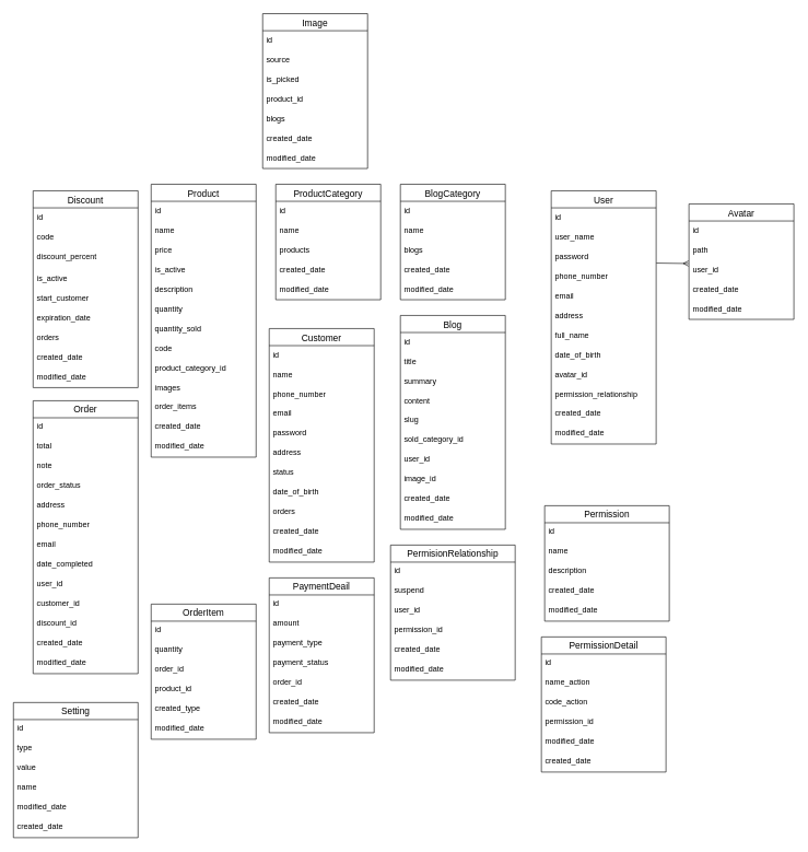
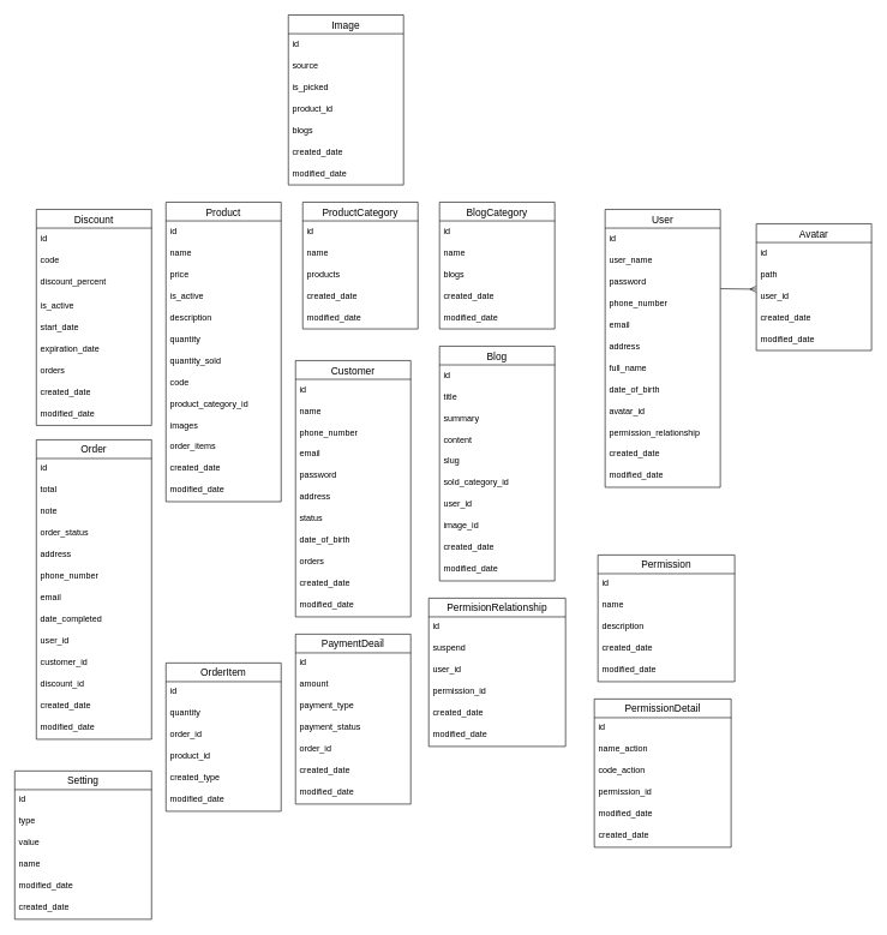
- <mxCell id="33" value="start_customer" style="text;strokeColor=none;fillColor=none;spacingLeft=4;spacingRight=4;overflow=hidden;rotatable=0;points=[[0,0.5],[1,0.5]];portConstraint=eastwest;fontSize=12;" parent="28" vertex="1"><mxGeometry y="150" width="160" height="30" as="geometry" /></mxCell>
+ <mxCell id="33" value="start_date" style="text;strokeColor=none;fillColor=none;spacingLeft=4;spacingRight=4;overflow=hidden;rotatable=0;points=[[0,0.5],[1,0.5]];portConstraint=eastwest;fontSize=12;" parent="28" vertex="1"><mxGeometry y="150" width="160" height="30" as="geometry" /></mxCell>
